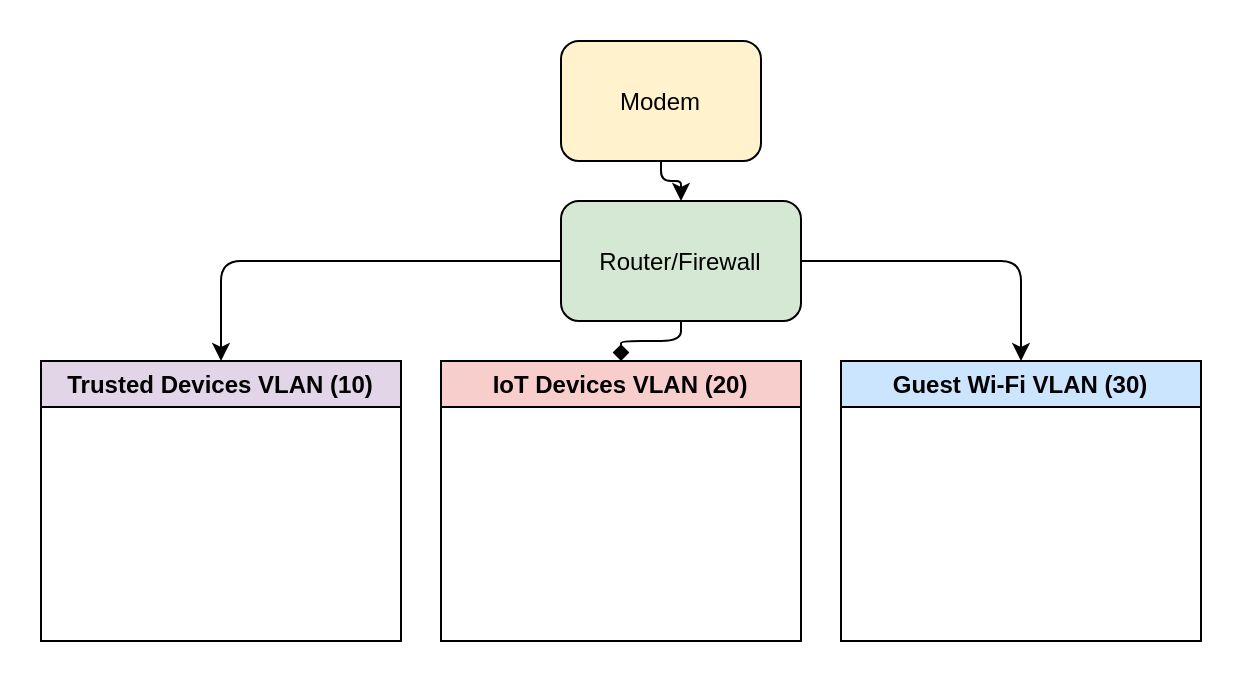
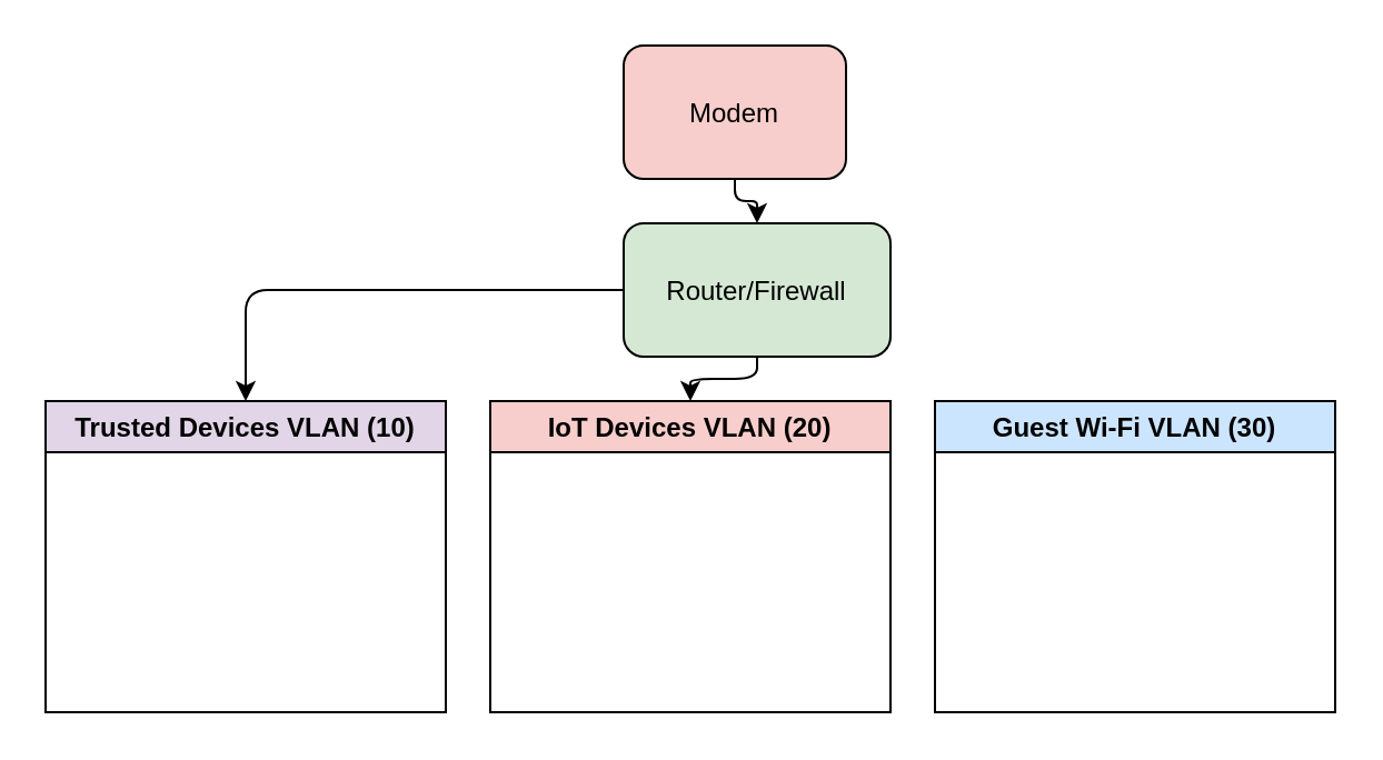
- <mxCell id="2" value="Modem" style="rounded=1;fillColor=#fff2cc" parent="1" vertex="1"><mxGeometry x="280" y="20" width="100" height="60" as="geometry" /></mxCell>
+ <mxCell id="2" value="Modem" style="rounded=1;fillColor=#f8cecc;" parent="1" vertex="1"><mxGeometry x="280" y="20" width="100" height="60" as="geometry" /></mxCell>
- <mxCell id="10" style="edgeStyle=orthogonalEdgeStyle" edge="1" parent="1" source="3" target="6"><mxGeometry relative="1" as="geometry" /></mxCell>
- <mxCell id="9" style="edgeStyle=orthogonalEdgeStyle;endArrow=diamond;" edge="1" parent="1" source="3" target="5"><mxGeometry relative="1" as="geometry" /></mxCell>
+ <mxCell id="9" style="edgeStyle=orthogonalEdgeStyle" edge="1" parent="1" source="3" target="5"><mxGeometry relative="1" as="geometry" /></mxCell>
